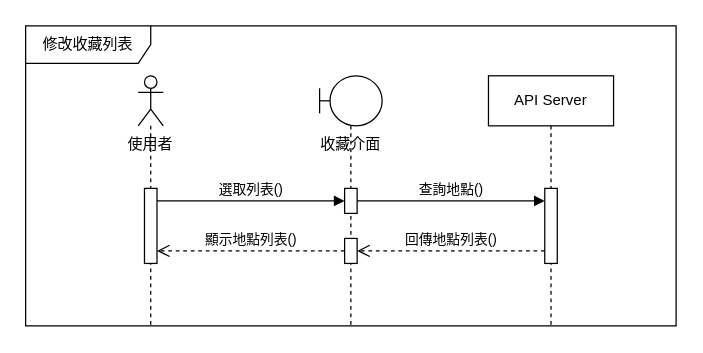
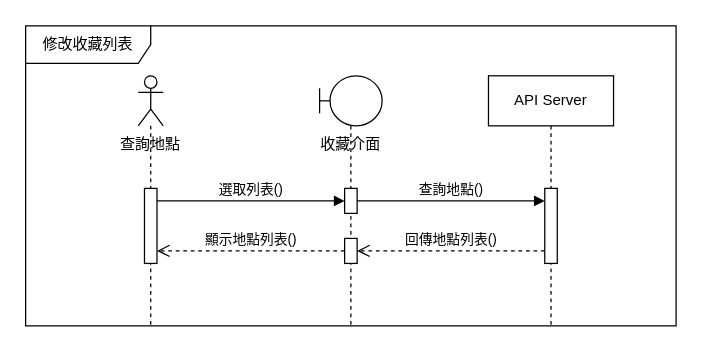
- <mxCell id="7" value="使用者" style="text;html=1;align=center;verticalAlign=middle;whiteSpace=wrap;rounded=0;" parent="1" vertex="1"><mxGeometry x="90" y="100" width="60" height="30" as="geometry" /></mxCell>
+ <mxCell id="7" value="查詢地點" style="text;html=1;align=center;verticalAlign=middle;whiteSpace=wrap;rounded=0;" parent="1" vertex="1"><mxGeometry x="90" y="100" width="60" height="30" as="geometry" /></mxCell>
